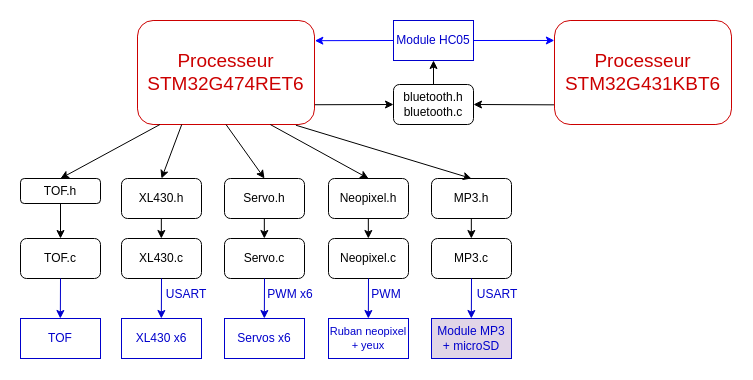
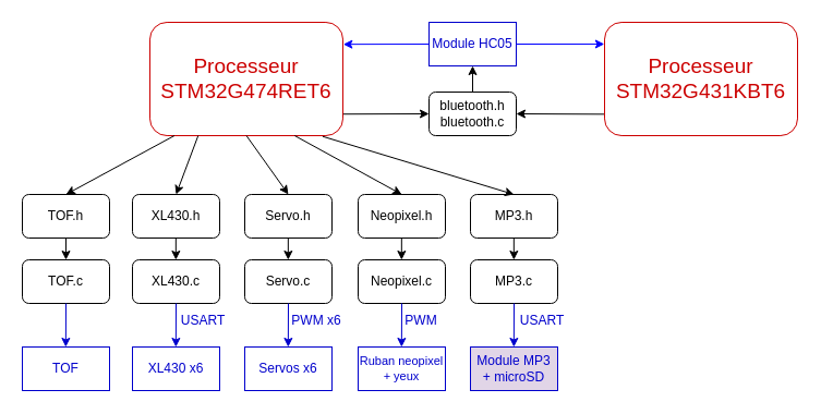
- <mxCell id="3" value="TOF.h" style="rounded=1;whiteSpace=wrap;html=1;" parent="1" vertex="1"><mxGeometry x="20" y="178" width="80" height="25" as="geometry" /></mxCell>
+ <mxCell id="3" value="TOF.h" style="rounded=1;whiteSpace=wrap;html=1;" parent="1" vertex="1"><mxGeometry x="20" y="178" width="80" height="40" as="geometry" /></mxCell>
